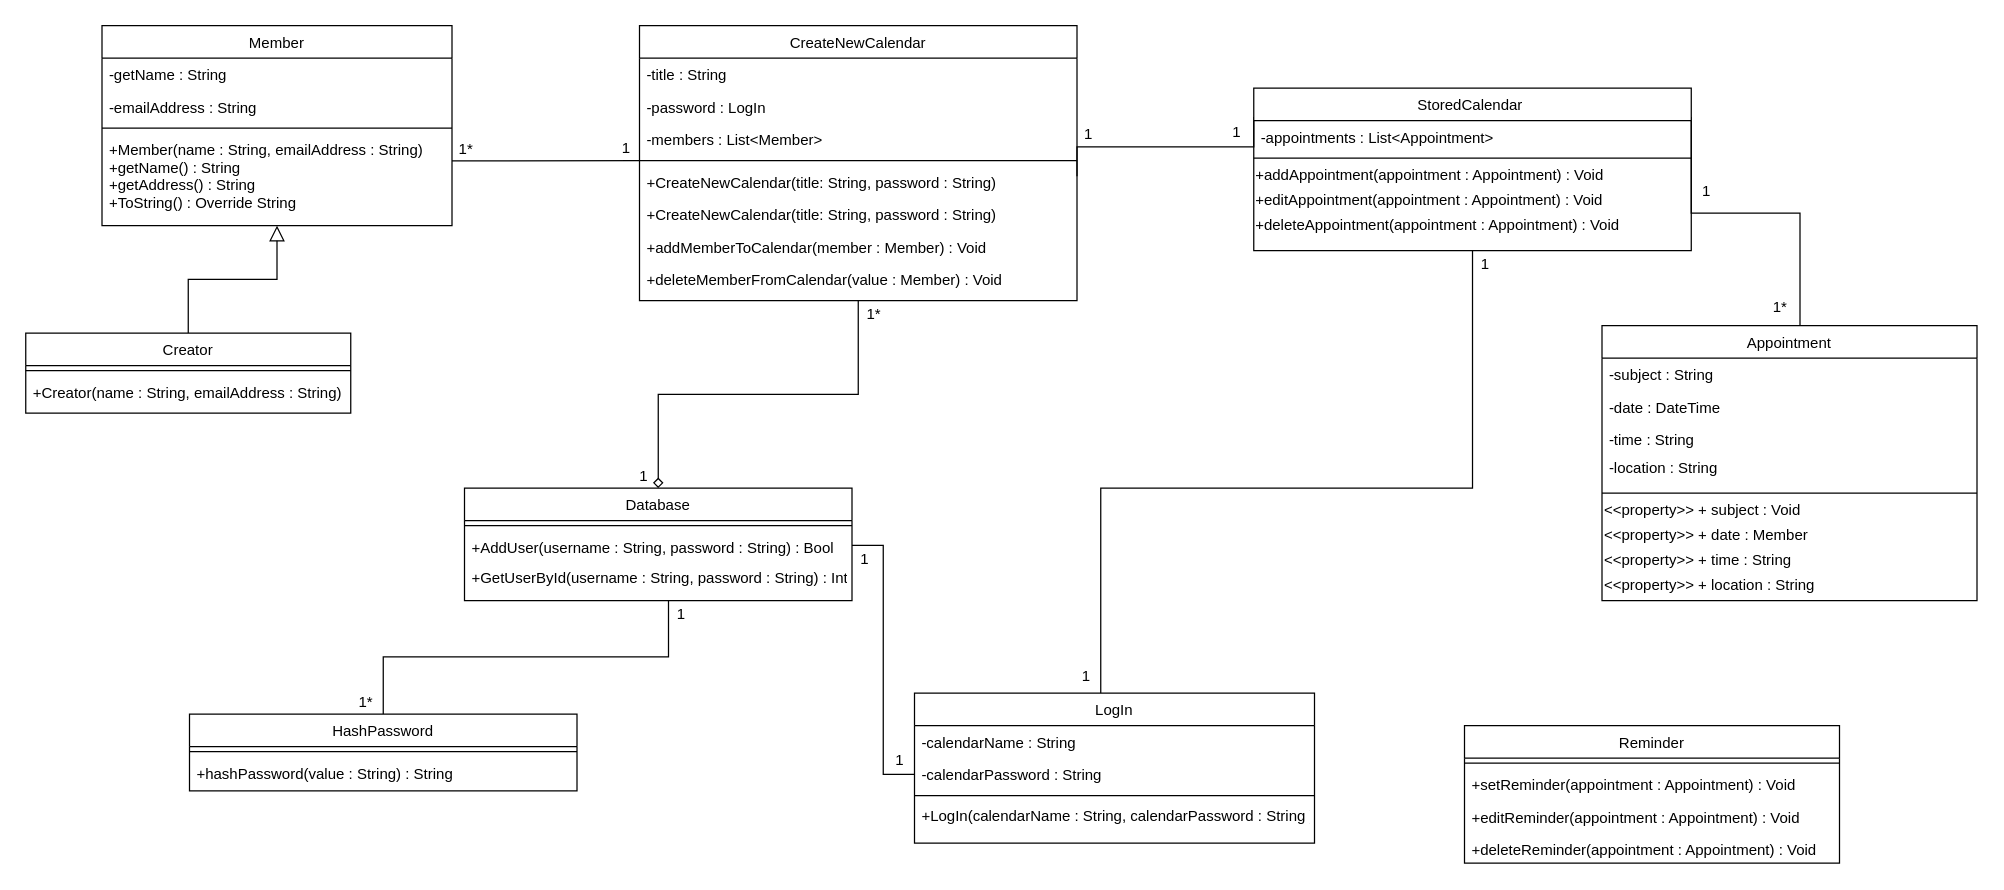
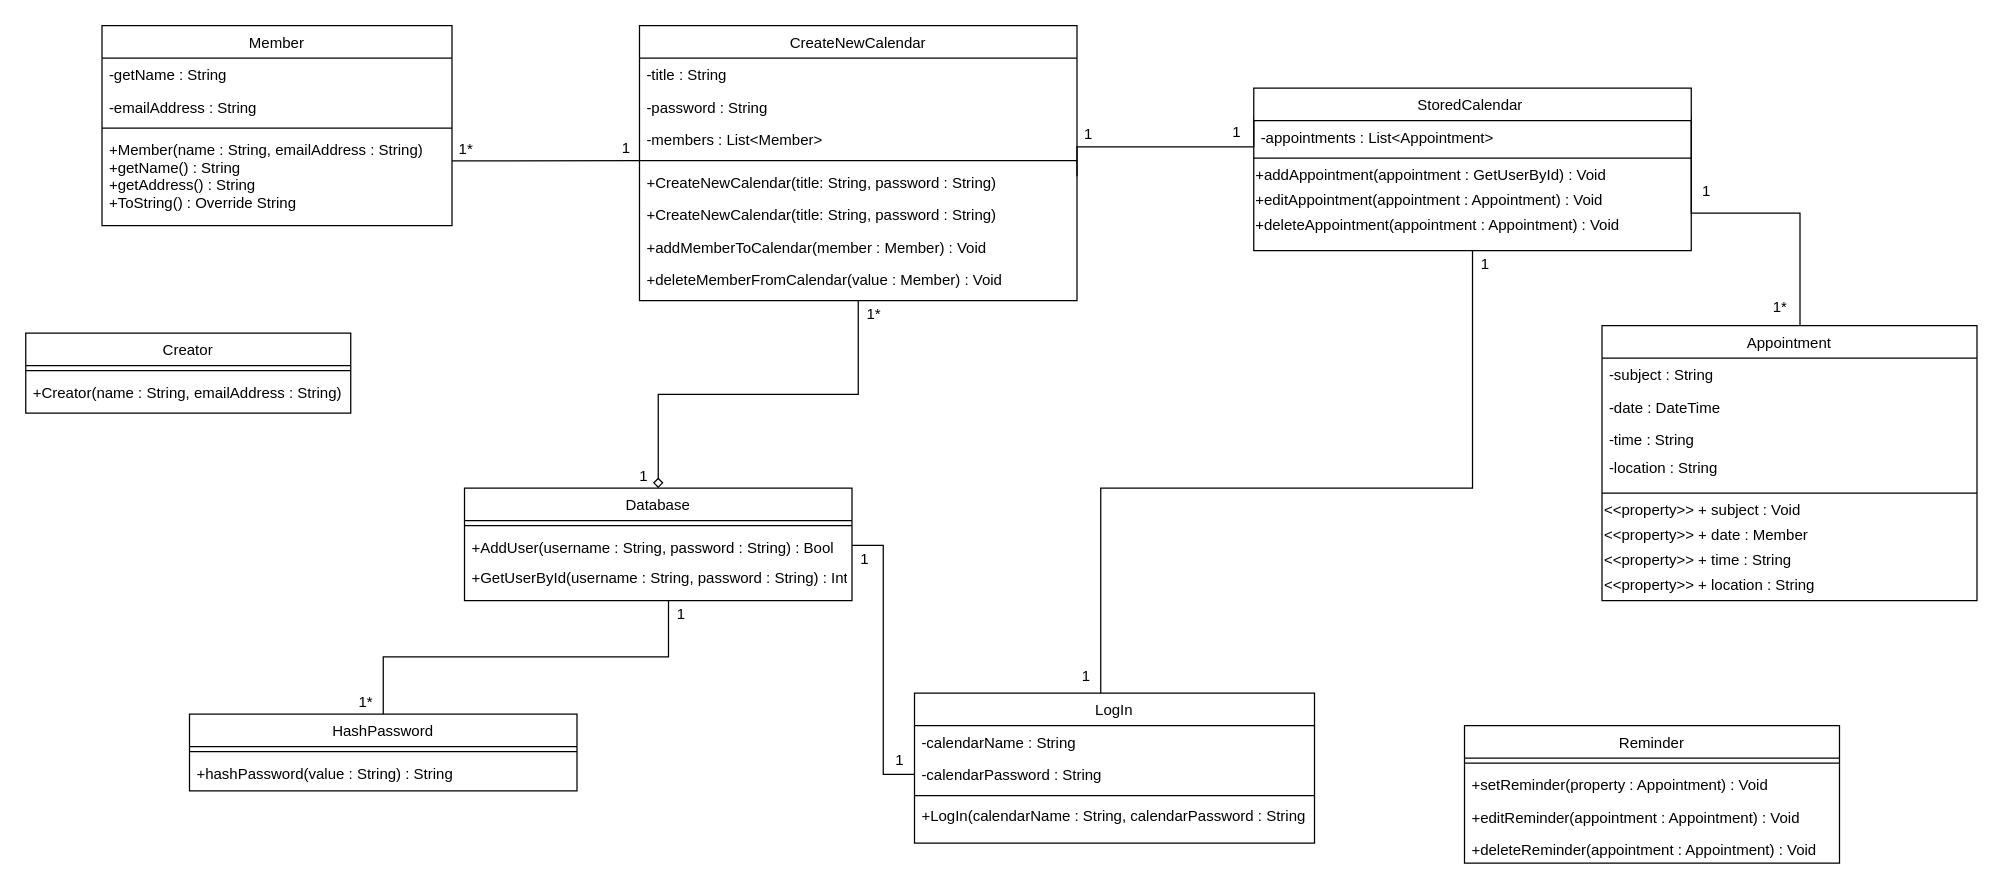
- <mxCell id="43" value="-password : LogIn" style="text;align=left;verticalAlign=top;spacingLeft=4;spacingRight=4;overflow=hidden;rotatable=0;points=[[0,0.5],[1,0.5]];portConstraint=eastwest;rounded=0;shadow=0;html=0;" parent="41" vertex="1"><mxGeometry y="52" width="350" height="26" as="geometry" /></mxCell>
+ <mxCell id="43" value="-password : String" style="text;align=left;verticalAlign=top;spacingLeft=4;spacingRight=4;overflow=hidden;rotatable=0;points=[[0,0.5],[1,0.5]];portConstraint=eastwest;rounded=0;shadow=0;html=0;" parent="41" vertex="1"><mxGeometry y="52" width="350" height="26" as="geometry" /></mxCell>
- <mxCell id="71" value="+addAppointment(appointment : Appointment) : Void" style="text;html=1;align=left;verticalAlign=middle;resizable=0;points=[];autosize=1;" parent="68" vertex="1"><mxGeometry y="60" width="350" height="20" as="geometry" /></mxCell>
+ <mxCell id="71" value="+addAppointment(appointment : GetUserById) : Void" style="text;html=1;align=left;verticalAlign=middle;resizable=0;points=[];autosize=1;" parent="68" vertex="1"><mxGeometry y="60" width="350" height="20" as="geometry" /></mxCell>
- <mxCell id="7" value="" style="endArrow=block;endSize=10;endFill=0;shadow=0;strokeWidth=1;rounded=0;edgeStyle=elbowEdgeStyle;elbow=vertical;" parent="1" source="11" target="2" edge="1"><mxGeometry width="160" relative="1" as="geometry"><mxPoint x="181" y="133" as="sourcePoint" /><mxPoint x="181" y="133" as="targetPoint" /></mxGeometry></mxCell>
- <mxCell id="52" value="+setReminder(appointment : Appointment) : Void" style="text;align=left;verticalAlign=top;spacingLeft=4;spacingRight=4;overflow=hidden;rotatable=0;points=[[0,0.5],[1,0.5]];portConstraint=eastwest;rounded=0;shadow=0;html=0;" parent="50" vertex="1"><mxGeometry y="34" width="300" height="26" as="geometry" /></mxCell>
+ <mxCell id="52" value="+setReminder(property : Appointment) : Void" style="text;align=left;verticalAlign=top;spacingLeft=4;spacingRight=4;overflow=hidden;rotatable=0;points=[[0,0.5],[1,0.5]];portConstraint=eastwest;rounded=0;shadow=0;html=0;" parent="50" vertex="1"><mxGeometry y="34" width="300" height="26" as="geometry" /></mxCell>
